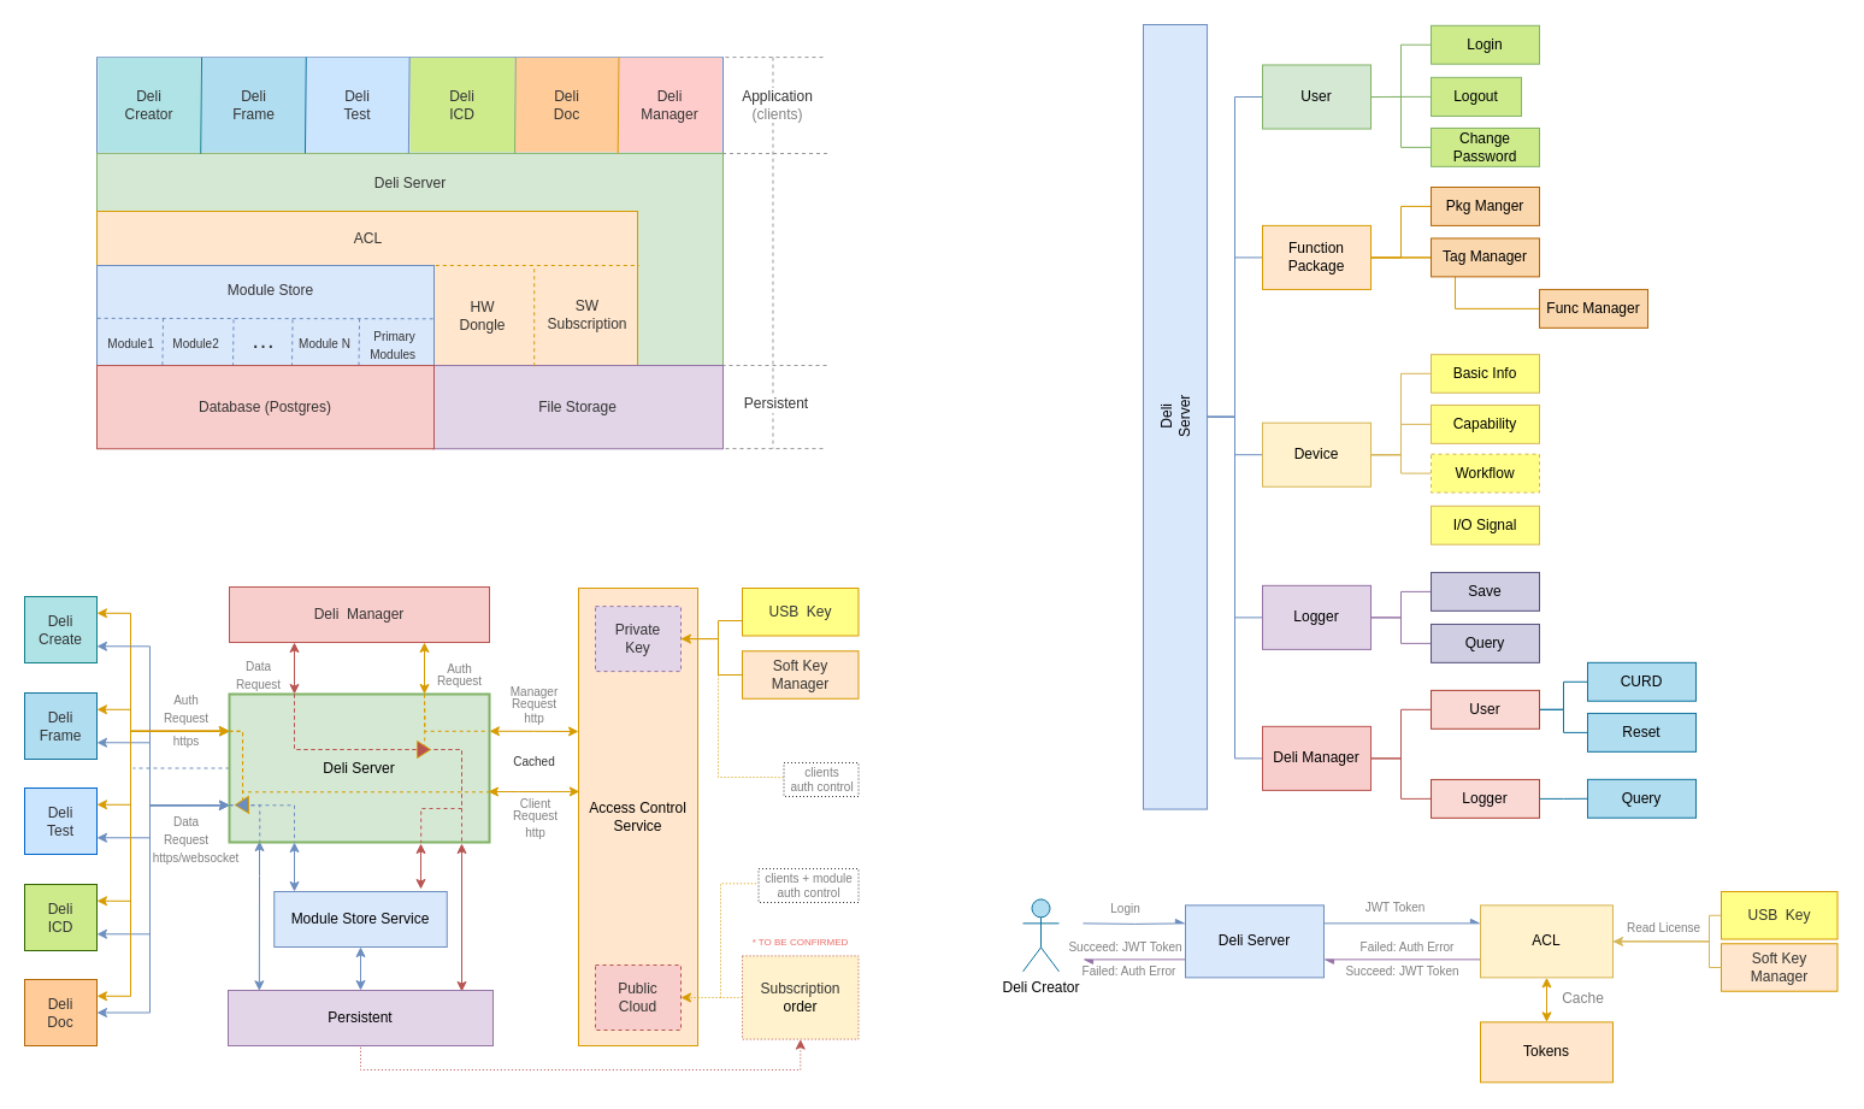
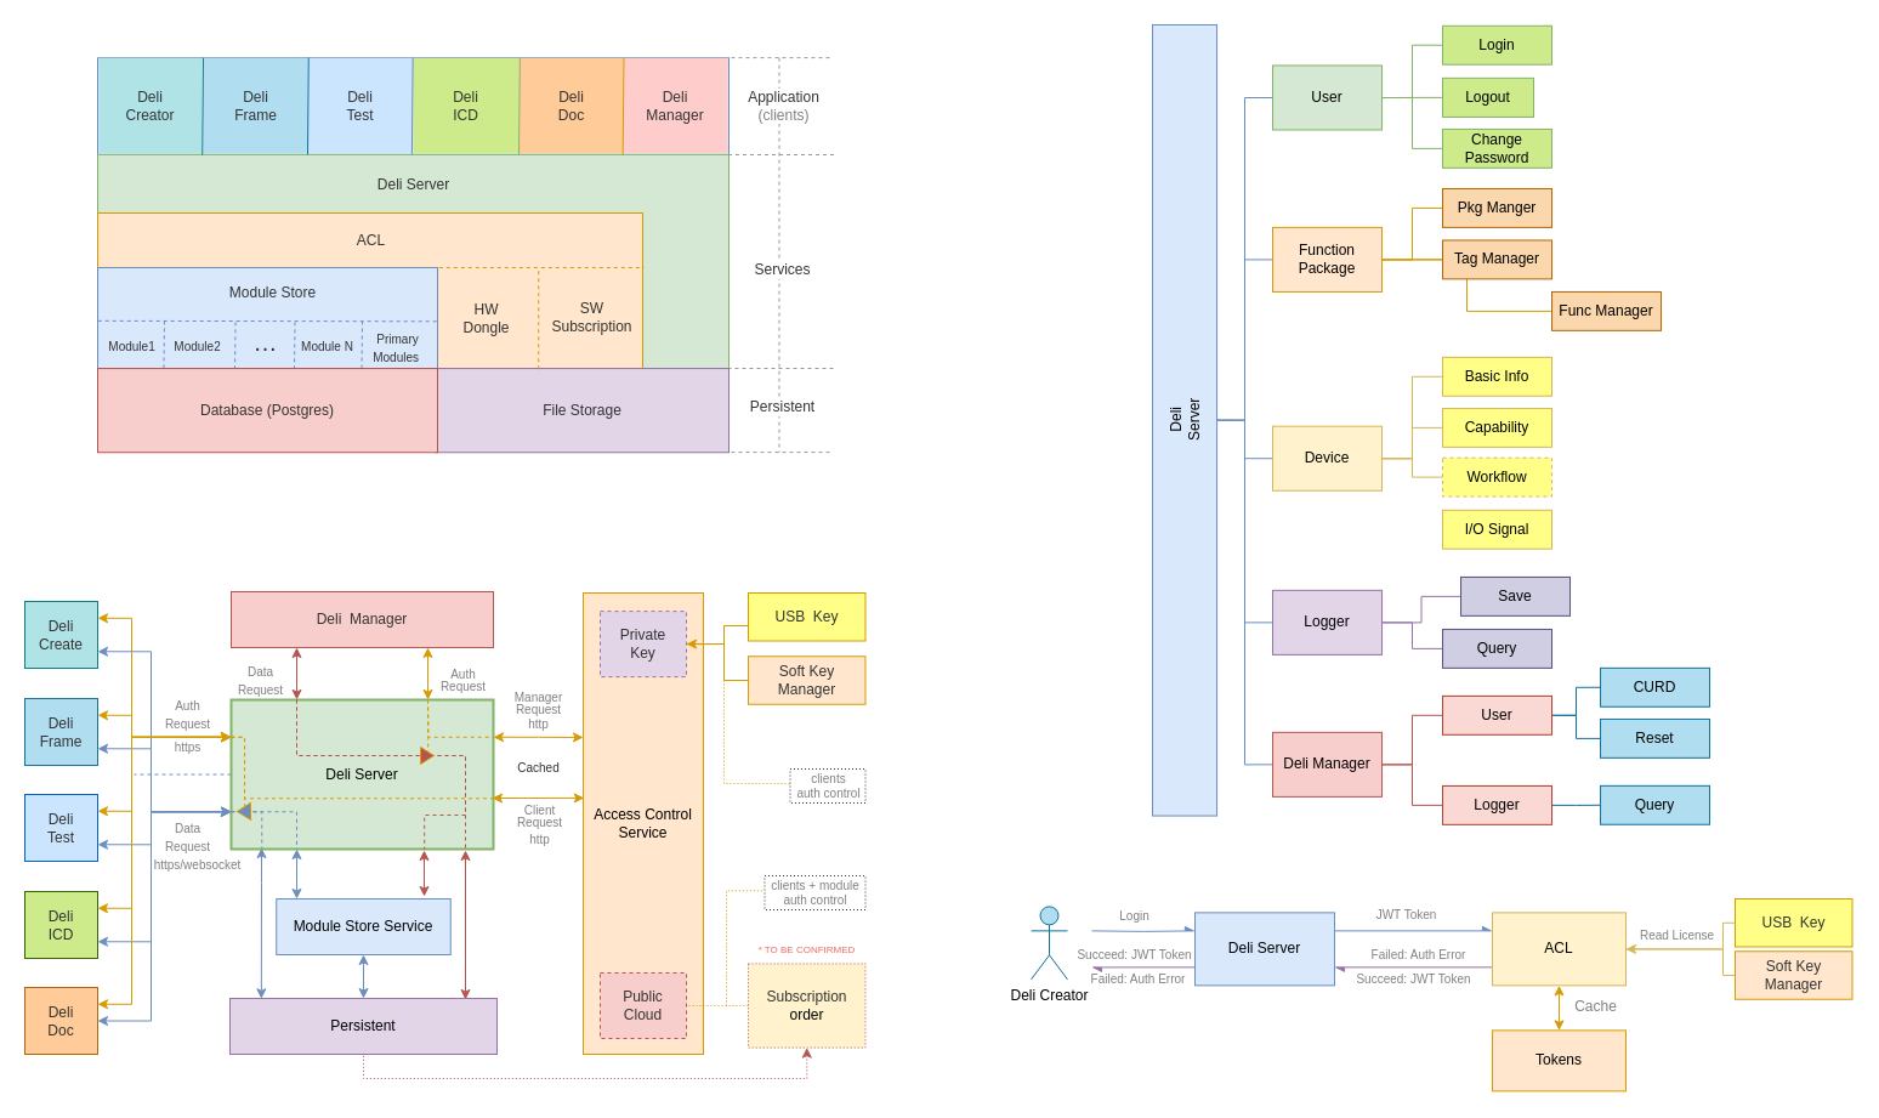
+ <mxCell id="5" value="Services" style="text;html=1;align=center;verticalAlign=middle;resizable=0;points=[];autosize=1;fontColor=#333333;labelBackgroundColor=#ffffff;" parent="1" vertex="1"><mxGeometry x="614" y="212.13" width="60" height="20" as="geometry" /></mxCell>
- <mxCell id="133" value="Save" style="rounded=0;whiteSpace=wrap;html=1;fillColor=#d0cee2;strokeColor=#56517e;" parent="109" vertex="1"><mxGeometry x="239.02" y="454.94" width="90" height="31.9" as="geometry" /></mxCell>
+ <mxCell id="133" value="Save" style="rounded=0;whiteSpace=wrap;html=1;fillColor=#d0cee2;strokeColor=#56517e;" parent="109" vertex="1"><mxGeometry x="254.02" y="454.94" width="90" height="31.9" as="geometry" /></mxCell>
- <mxCell id="36" style="edgeStyle=orthogonalEdgeStyle;rounded=0;comic=0;orthogonalLoop=1;jettySize=auto;html=1;exitX=0;exitY=0.5;exitDx=0;exitDy=0;startArrow=none;startFill=0;endArrow=classic;endFill=1;strokeColor=#d79b00;fontSize=10;fontColor=#808080;fillColor=#ffe6cc;dashed=1;dashPattern=1 2;" parent="1" source="39" target="62" edge="1"><mxGeometry relative="1" as="geometry" /></mxCell>
+ <mxCell id="36" style="edgeStyle=orthogonalEdgeStyle;rounded=0;comic=0;orthogonalLoop=1;jettySize=auto;html=1;exitX=0;exitY=0.5;exitDx=0;exitDy=0;startArrow=none;startFill=0;endArrow=none;endFill=1;strokeColor=#d79b00;fontSize=10;fontColor=#808080;fillColor=#ffe6cc;dashed=1;dashPattern=1 2;" parent="1" source="39" target="62" edge="1"><mxGeometry relative="1" as="geometry" /></mxCell>
